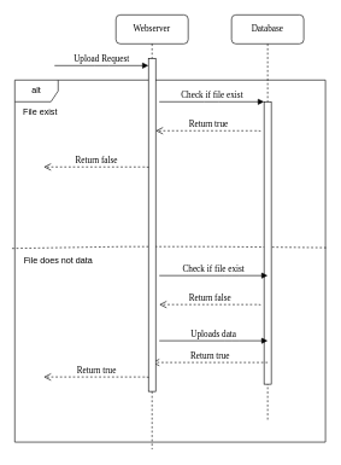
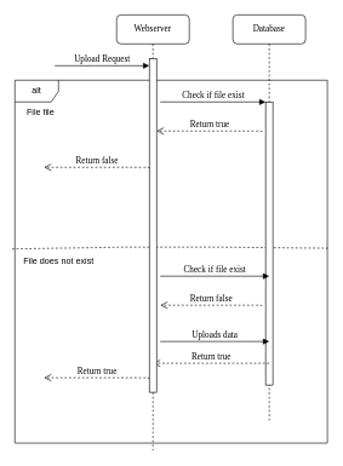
- <mxCell id="16" value="File exist" style="text;html=1;align=center;verticalAlign=middle;resizable=0;points=[];autosize=1;strokeColor=none;fillColor=none;" parent="1" vertex="1"><mxGeometry x="20" y="140" width="70" height="30" as="geometry" /></mxCell>
+ <mxCell id="16" value="File file" style="text;html=1;align=center;verticalAlign=middle;resizable=0;points=[];autosize=1;strokeColor=none;fillColor=none;" parent="1" vertex="1"><mxGeometry x="20" y="140" width="70" height="30" as="geometry" /></mxCell>
- <mxCell id="17" value="File does not data" style="text;html=1;align=center;verticalAlign=middle;resizable=0;points=[];autosize=1;strokeColor=none;fillColor=none;" parent="1" vertex="1"><mxGeometry x="20" y="345" width="120" height="30" as="geometry" /></mxCell>
+ <mxCell id="17" value="File does not exist" style="text;html=1;align=center;verticalAlign=middle;resizable=0;points=[];autosize=1;strokeColor=none;fillColor=none;" parent="1" vertex="1"><mxGeometry x="20" y="345" width="120" height="30" as="geometry" /></mxCell>
